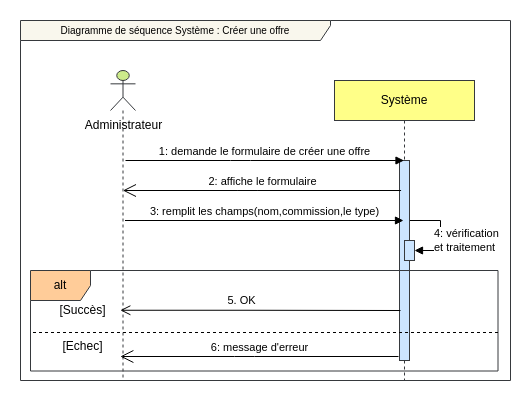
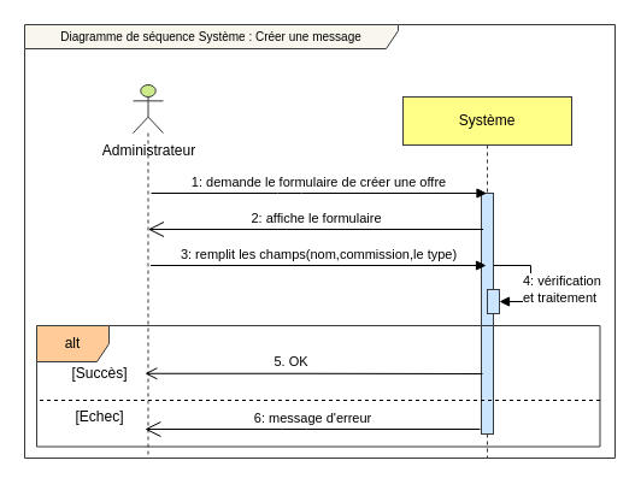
- <mxCell id="11" value="&lt;div style=&quot;font-size: 10px;&quot;&gt;&lt;font style=&quot;font-size: 10px;&quot;&gt;Diagramme de séquence Système : Créer une offre&lt;br&gt;&lt;/font&gt;&lt;/div&gt;" style="shape=umlFrame;whiteSpace=wrap;html=1;pointerEvents=0;width=310;height=20;fillColor=#f9f7ed;strokeColor=#36393d;" vertex="1" parent="1"><mxGeometry x="20" y="20" width="490" height="360" as="geometry" /></mxCell>
+ <mxCell id="11" value="&lt;div style=&quot;font-size: 10px;&quot;&gt;&lt;font style=&quot;font-size: 10px;&quot;&gt;Diagramme de séquence Système : Créer une message&lt;br&gt;&lt;/font&gt;&lt;/div&gt;" style="shape=umlFrame;whiteSpace=wrap;html=1;pointerEvents=0;width=310;height=20;fillColor=#f9f7ed;strokeColor=#36393d;" vertex="1" parent="1"><mxGeometry x="20" y="20" width="490" height="360" as="geometry" /></mxCell>
